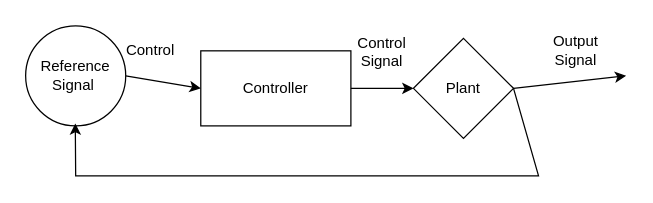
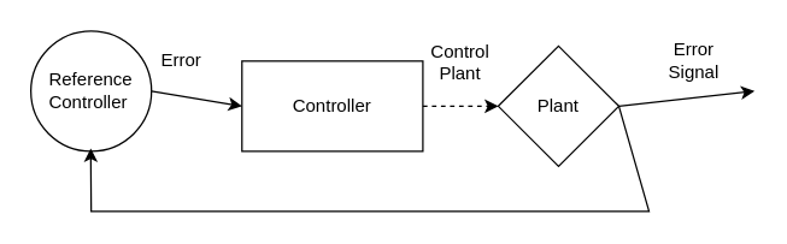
- <mxCell id="11" value="Control" style="text;html=1;align=center;verticalAlign=middle;whiteSpace=wrap;rounded=0;" vertex="1" parent="1"><mxGeometry x="90" y="25" width="60" height="30" as="geometry" /></mxCell>
+ <mxCell id="11" value="Error" style="text;html=1;align=center;verticalAlign=middle;whiteSpace=wrap;rounded=0;" vertex="1" parent="1"><mxGeometry x="90" y="25" width="60" height="30" as="geometry" /></mxCell>
- <mxCell id="9" value="Output Signal" style="text;html=1;align=center;verticalAlign=middle;whiteSpace=wrap;rounded=0;" vertex="1" parent="1"><mxGeometry x="430" y="25" width="60" height="30" as="geometry" /></mxCell>
+ <mxCell id="9" value="Error Signal" style="text;html=1;align=center;verticalAlign=middle;whiteSpace=wrap;rounded=0;" vertex="1" parent="1"><mxGeometry x="430" y="25" width="60" height="30" as="geometry" /></mxCell>
- <mxCell id="8" value="Control Signal" style="text;html=1;align=center;verticalAlign=middle;whiteSpace=wrap;rounded=0;" vertex="1" parent="1"><mxGeometry x="290" y="40" width="30" as="geometry" /></mxCell>
+ <mxCell id="8" value="Control Plant" style="text;html=1;align=center;verticalAlign=middle;whiteSpace=wrap;rounded=0;" vertex="1" parent="1"><mxGeometry x="290" y="40" width="30" as="geometry" /></mxCell>
- <mxCell id="3" value="Reference Signal&amp;nbsp;" style="ellipse;whiteSpace=wrap;html=1;aspect=fixed;" vertex="1" parent="1"><mxGeometry x="20" y="20" width="80" height="80" as="geometry" /></mxCell>
+ <mxCell id="3" value="Reference Controller&amp;nbsp;" style="ellipse;whiteSpace=wrap;html=1;aspect=fixed;" vertex="1" parent="1"><mxGeometry x="20" y="20" width="80" height="80" as="geometry" /></mxCell>
- <mxCell id="6" value="" style="endArrow=classic;html=1;rounded=0;exitX=1;exitY=0.5;exitDx=0;exitDy=0;entryX=0;entryY=0.5;entryDx=0;entryDy=0;" edge="1" parent="1" source="2" target="5"><mxGeometry width="50" height="50" relative="1" as="geometry"><mxPoint x="190" y="130" as="sourcePoint" /><mxPoint x="240" y="80" as="targetPoint" /></mxGeometry></mxCell>
+ <mxCell id="6" value="" style="endArrow=classic;html=1;rounded=0;exitX=1;exitY=0.5;exitDx=0;exitDy=0;entryX=0;entryY=0.5;entryDx=0;entryDy=0;dashed=1;" edge="1" parent="1" source="2" target="5"><mxGeometry width="50" height="50" relative="1" as="geometry"><mxPoint x="190" y="130" as="sourcePoint" /><mxPoint x="240" y="80" as="targetPoint" /></mxGeometry></mxCell>
